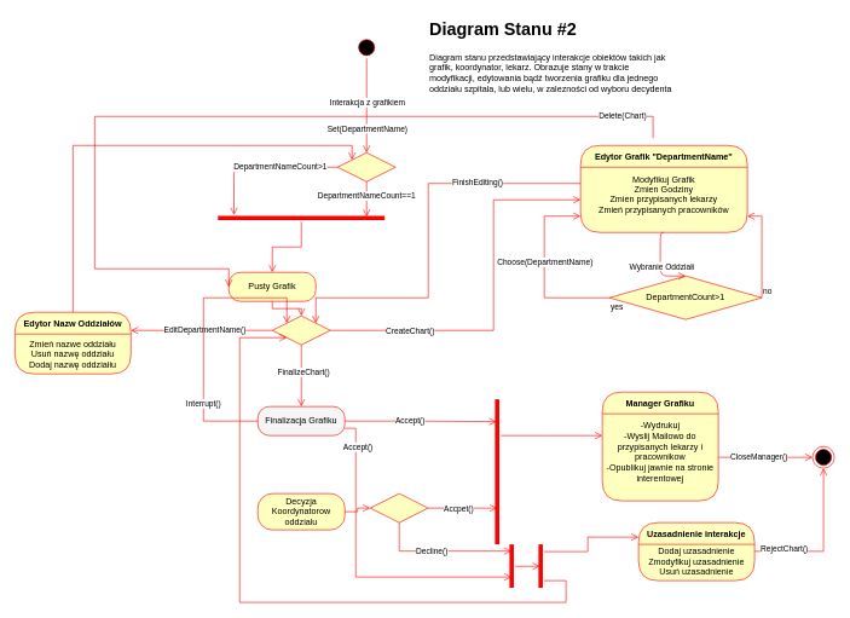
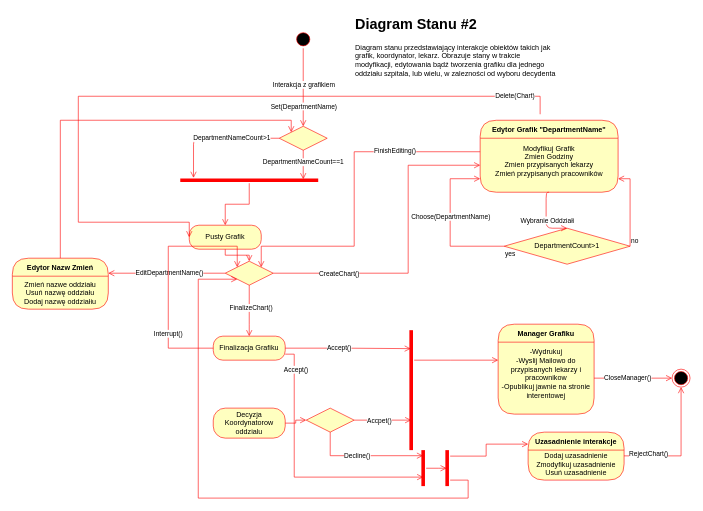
- <mxCell id="29" value="Edytor Nazw Oddziałów" style="swimlane;fontStyle=1;align=center;verticalAlign=middle;childLayout=stackLayout;horizontal=1;startSize=30;horizontalStack=0;resizeParent=0;resizeLast=1;container=0;fontColor=#000000;collapsible=0;rounded=1;arcSize=30;strokeColor=#ff0000;fillColor=#ffffc0;swimlaneFillColor=#ffffc0;dropTarget=0;" vertex="1" parent="1"><mxGeometry x="20" y="430" width="160" height="85" as="geometry" /></mxCell>
+ <mxCell id="29" value="Edytor Nazw Zmień" style="swimlane;fontStyle=1;align=center;verticalAlign=middle;childLayout=stackLayout;horizontal=1;startSize=30;horizontalStack=0;resizeParent=0;resizeLast=1;container=0;fontColor=#000000;collapsible=0;rounded=1;arcSize=30;strokeColor=#ff0000;fillColor=#ffffc0;swimlaneFillColor=#ffffc0;dropTarget=0;" vertex="1" parent="1"><mxGeometry x="20" y="430" width="160" height="85" as="geometry" /></mxCell>
- <mxCell id="38" value="Finalizacja Grafiku" style="rounded=1;whiteSpace=wrap;html=1;arcSize=40;fontColor=#000000;fillColor=#f5f5f5;strokeColor=#ff0000;" vertex="1" parent="1"><mxGeometry x="355" y="560" width="120" height="40" as="geometry" /></mxCell>
+ <mxCell id="38" value="Finalizacja Grafiku" style="rounded=1;whiteSpace=wrap;html=1;arcSize=40;fontColor=#000000;fillColor=#ffffc0;strokeColor=#ff0000;" vertex="1" parent="1"><mxGeometry x="355" y="560" width="120" height="40" as="geometry" /></mxCell>
